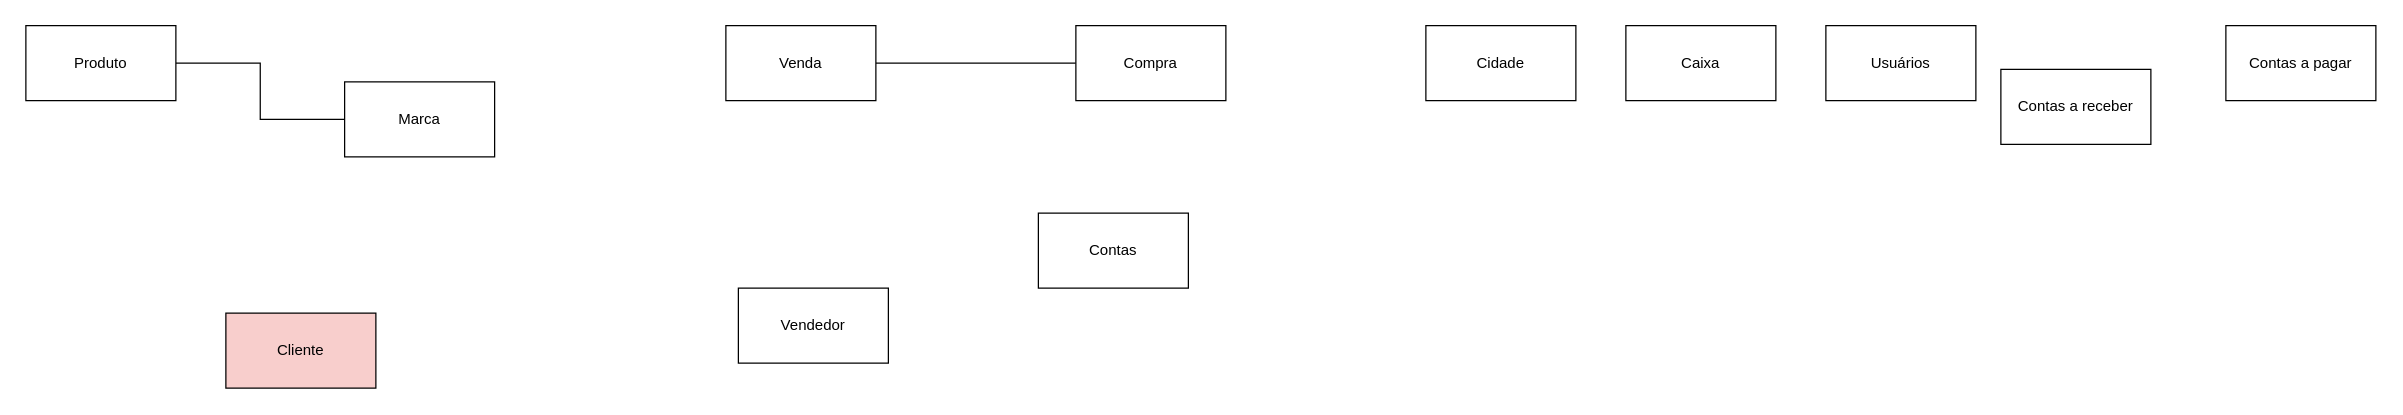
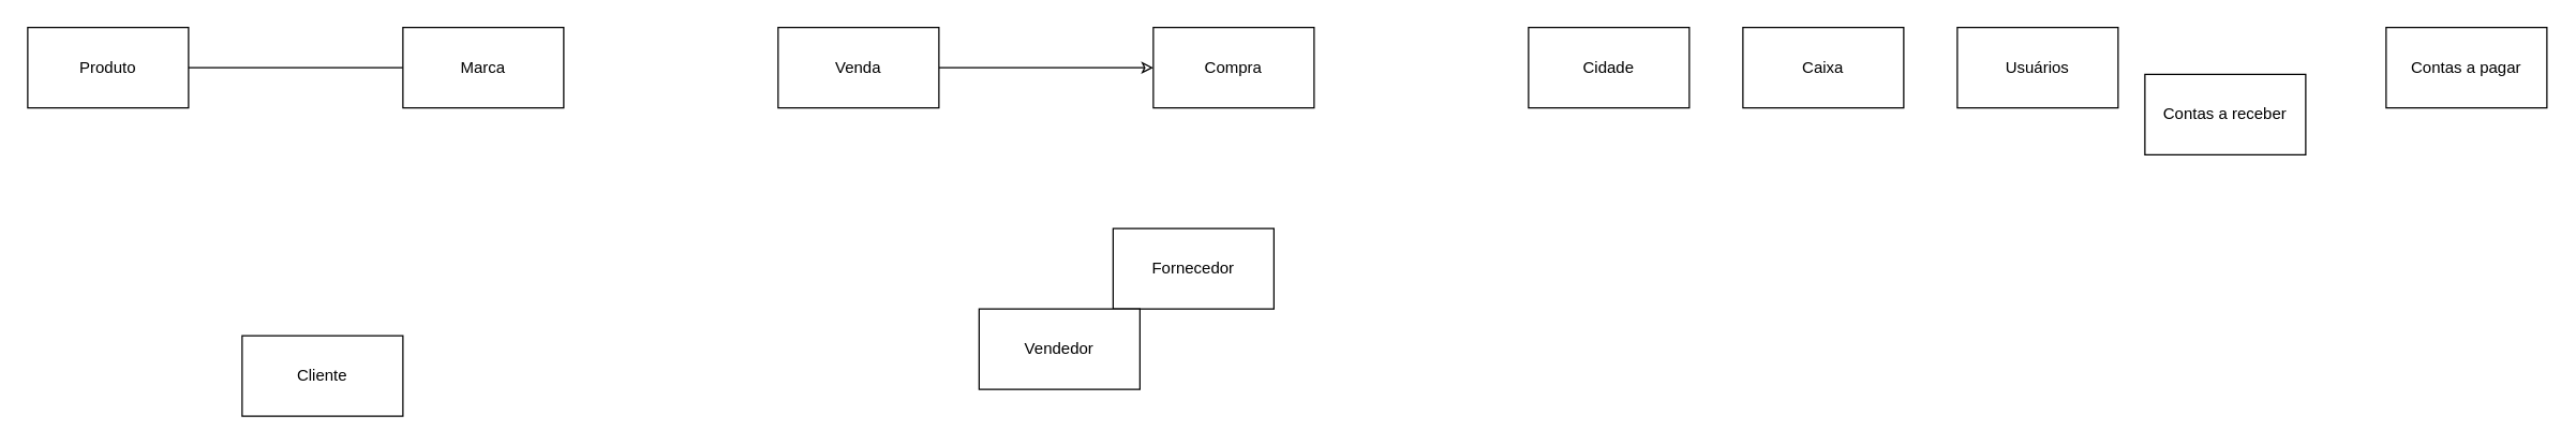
- <mxCell id="9" style="edgeStyle=orthogonalEdgeStyle;rounded=0;orthogonalLoop=1;jettySize=auto;html=1;exitX=1;exitY=0.5;exitDx=0;exitDy=0;endArrow=none;endFill=0;entryX=0;entryY=0.5;entryDx=0;entryDy=0;" edge="1" parent="1" source="10" target="11"><mxGeometry relative="1" as="geometry"><mxPoint x="660" y="50.176" as="targetPoint" /></mxGeometry></mxCell>
+ <mxCell id="9" style="edgeStyle=orthogonalEdgeStyle;rounded=0;orthogonalLoop=1;jettySize=auto;html=1;exitX=1;exitY=0.5;exitDx=0;exitDy=0;endArrow=classic;endFill=0;entryX=0;entryY=0.5;entryDx=0;entryDy=0;" edge="1" parent="1" source="10" target="11"><mxGeometry relative="1" as="geometry"><mxPoint x="660" y="50.176" as="targetPoint" /></mxGeometry></mxCell>
- <mxCell id="4" value="Marca" style="rounded=0;whiteSpace=wrap;html=1;" vertex="1" parent="1"><mxGeometry x="275" y="65" width="120" height="60" as="geometry" /></mxCell>
+ <mxCell id="4" value="Marca" style="rounded=0;whiteSpace=wrap;html=1;" vertex="1" parent="1"><mxGeometry x="300" y="20" width="120" height="60" as="geometry" /></mxCell>
- <mxCell id="6" value="Contas" style="rounded=0;whiteSpace=wrap;html=1;" vertex="1" parent="1"><mxGeometry x="830" y="170" width="120" height="60" as="geometry" /></mxCell>
+ <mxCell id="6" value="Fornecedor" style="rounded=0;whiteSpace=wrap;html=1;" vertex="1" parent="1"><mxGeometry x="830" y="170" width="120" height="60" as="geometry" /></mxCell>
- <mxCell id="8" value="Vendedor" style="rounded=0;whiteSpace=wrap;html=1;" vertex="1" parent="1"><mxGeometry x="590" y="230" width="120" height="60" as="geometry" /></mxCell>
+ <mxCell id="8" value="Vendedor" style="rounded=0;whiteSpace=wrap;html=1;" vertex="1" parent="1"><mxGeometry x="730" y="230" width="120" height="60" as="geometry" /></mxCell>
- <mxCell id="5" value="Cliente" style="rounded=0;whiteSpace=wrap;html=1;fillColor=#f8cecc;" vertex="1" parent="1"><mxGeometry x="180" y="250" width="120" height="60" as="geometry" /></mxCell>
+ <mxCell id="5" value="Cliente" style="rounded=0;whiteSpace=wrap;html=1;" vertex="1" parent="1"><mxGeometry x="180" y="250" width="120" height="60" as="geometry" /></mxCell>
